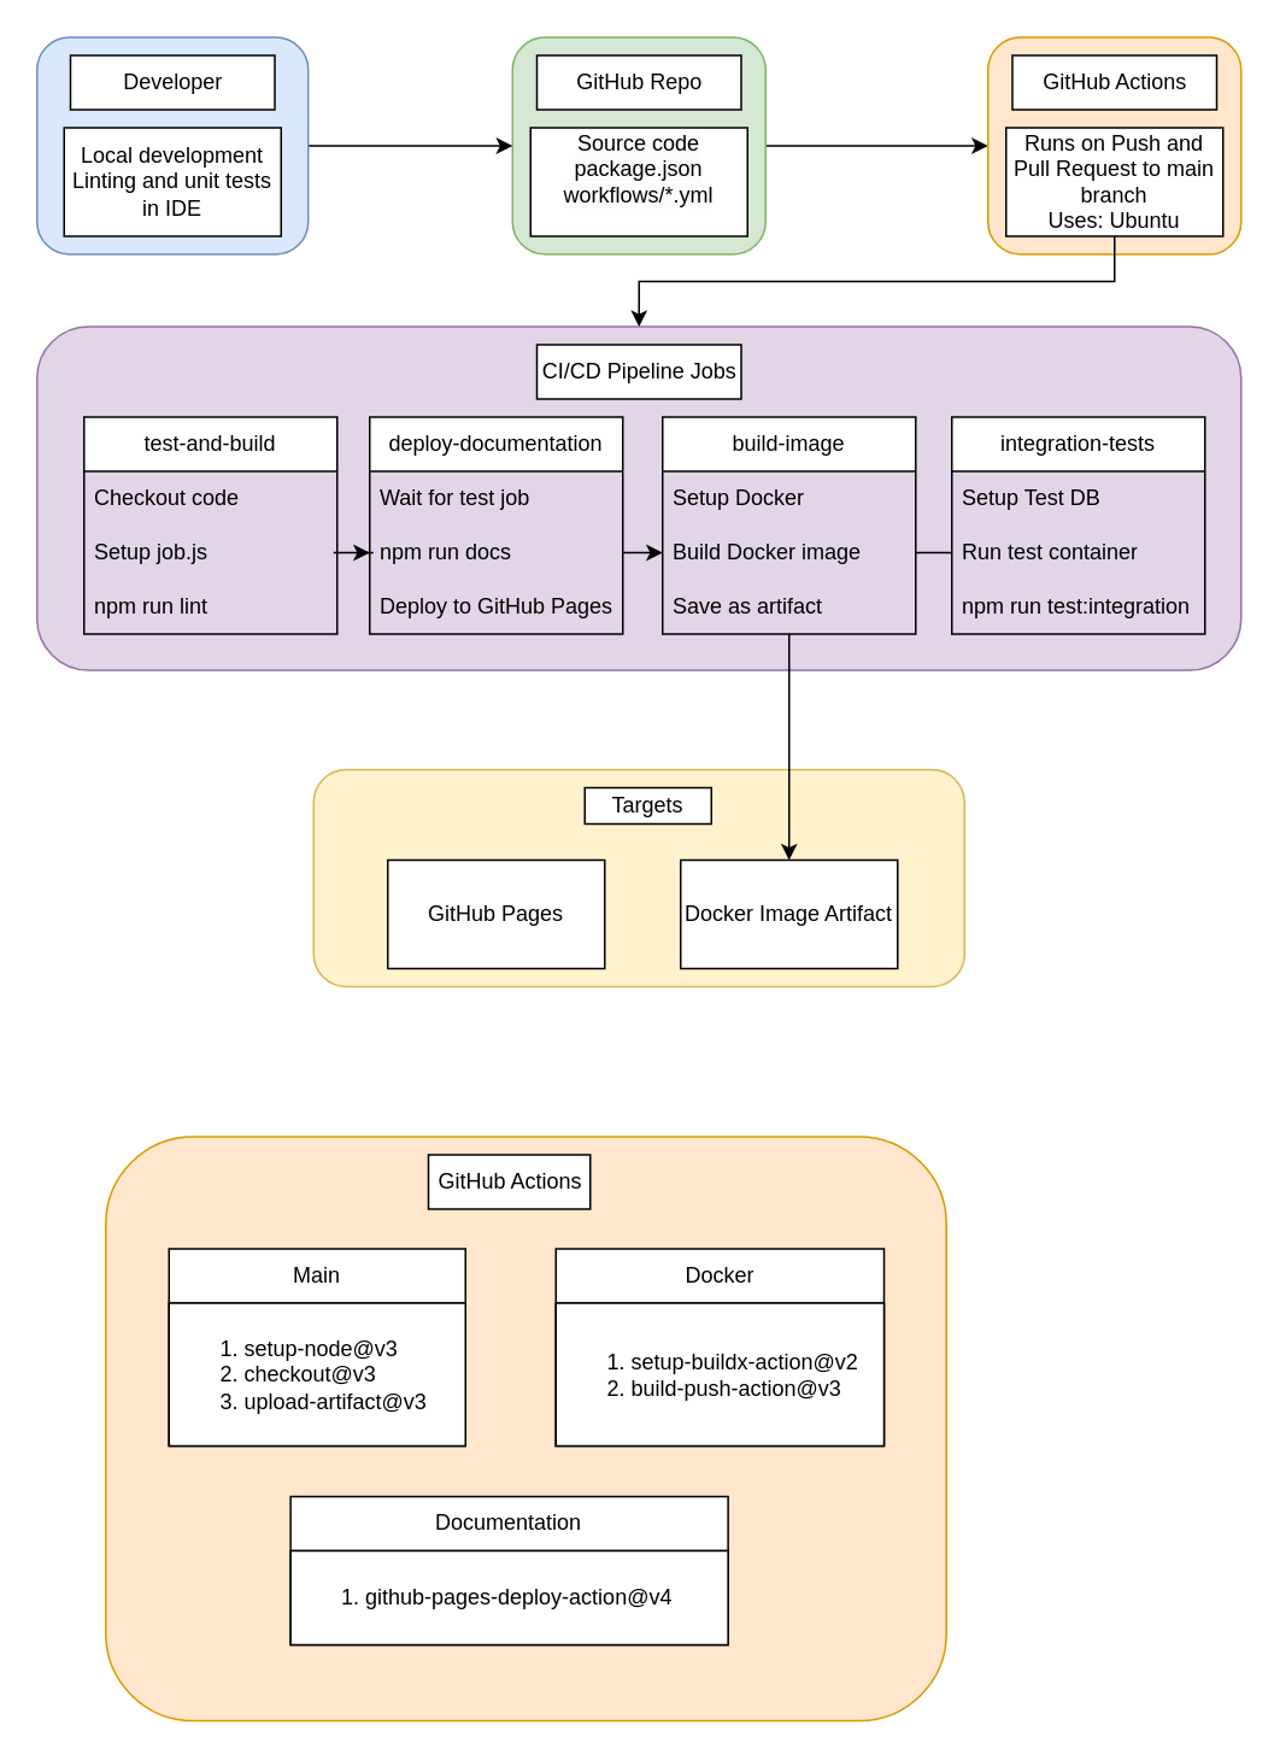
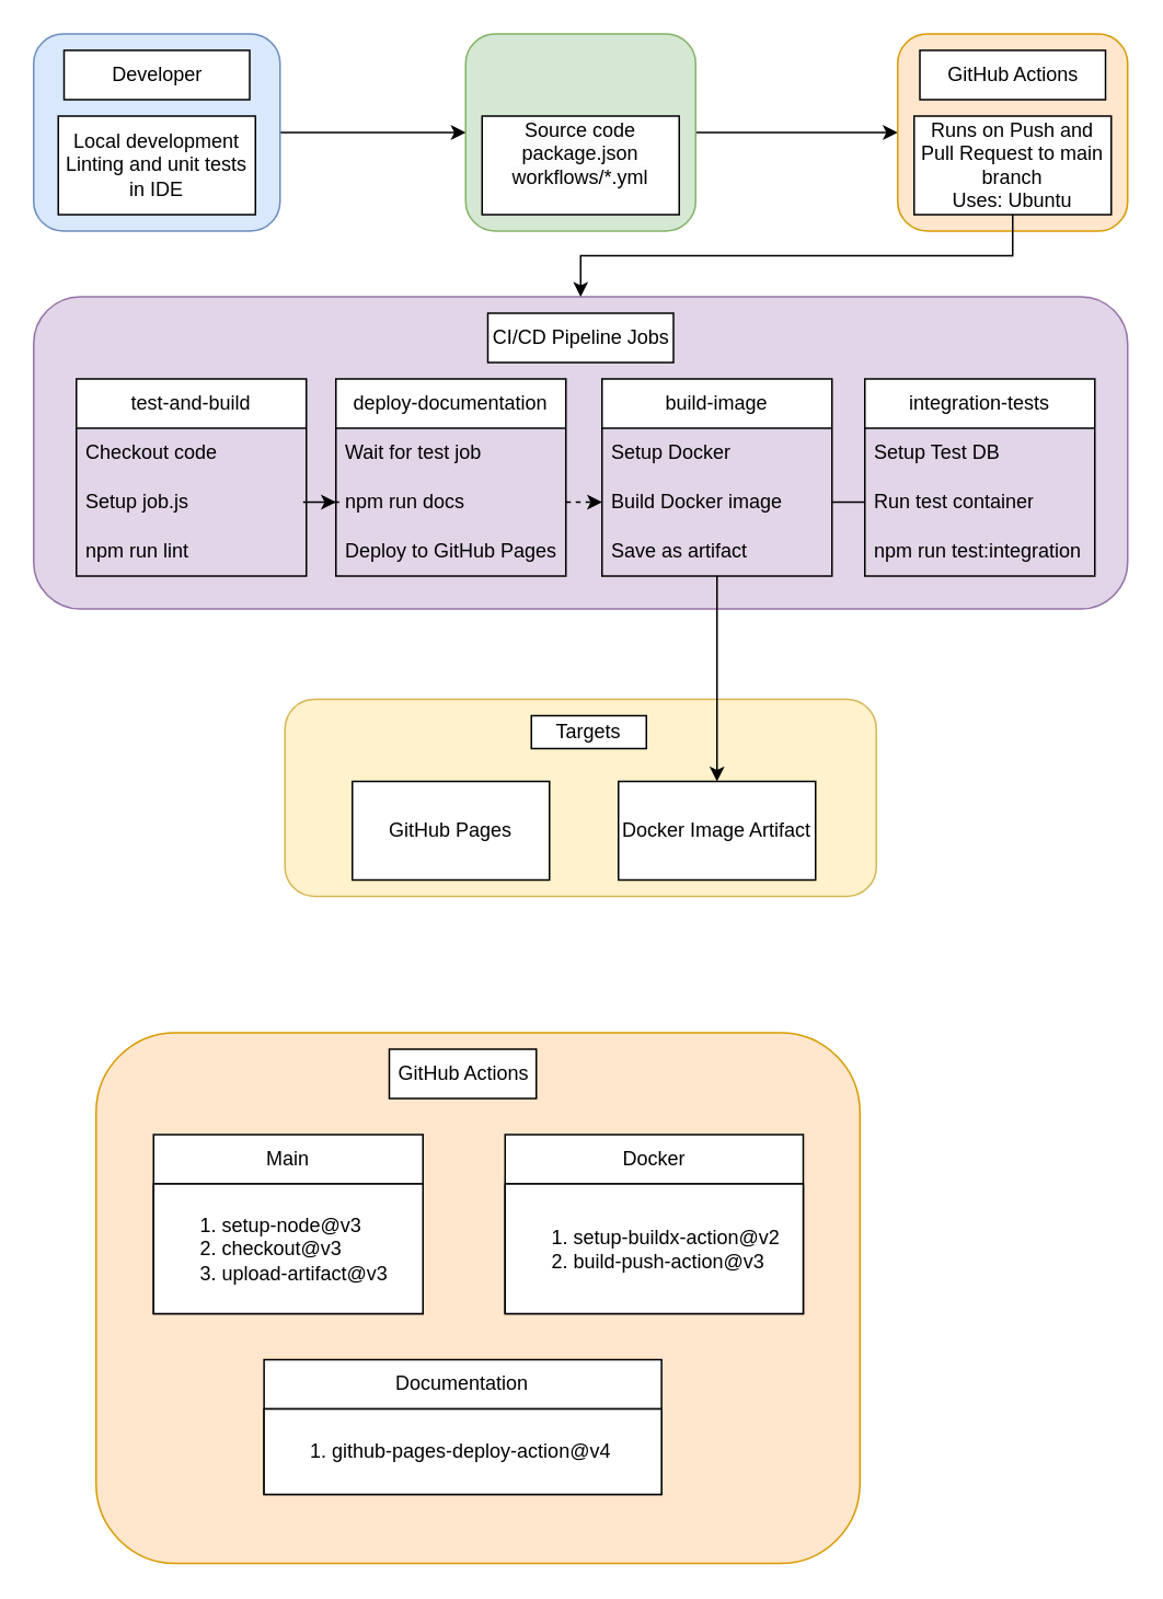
- <mxCell id="36" value="GitHub Repo" style="text;html=1;align=center;verticalAlign=middle;whiteSpace=wrap;rounded=0;fillColor=default;strokeColor=default;" vertex="1" parent="1"><mxGeometry x="296.5" y="30" width="113" height="30" as="geometry" /></mxCell>
- <mxCell id="38" style="edgeStyle=orthogonalEdgeStyle;rounded=0;orthogonalLoop=1;jettySize=auto;html=1;exitX=1;exitY=0.5;exitDx=0;exitDy=0;entryX=0;entryY=0.5;entryDx=0;entryDy=0;" edge="1" parent="1" source="19" target="24"><mxGeometry relative="1" as="geometry" /></mxCell>
+ <mxCell id="38" style="edgeStyle=orthogonalEdgeStyle;rounded=0;orthogonalLoop=1;jettySize=auto;html=1;exitX=1;exitY=0.5;exitDx=0;exitDy=0;entryX=0;entryY=0.5;entryDx=0;entryDy=0;dashed=1;" edge="1" parent="1" source="19" target="24"><mxGeometry relative="1" as="geometry" /></mxCell>
